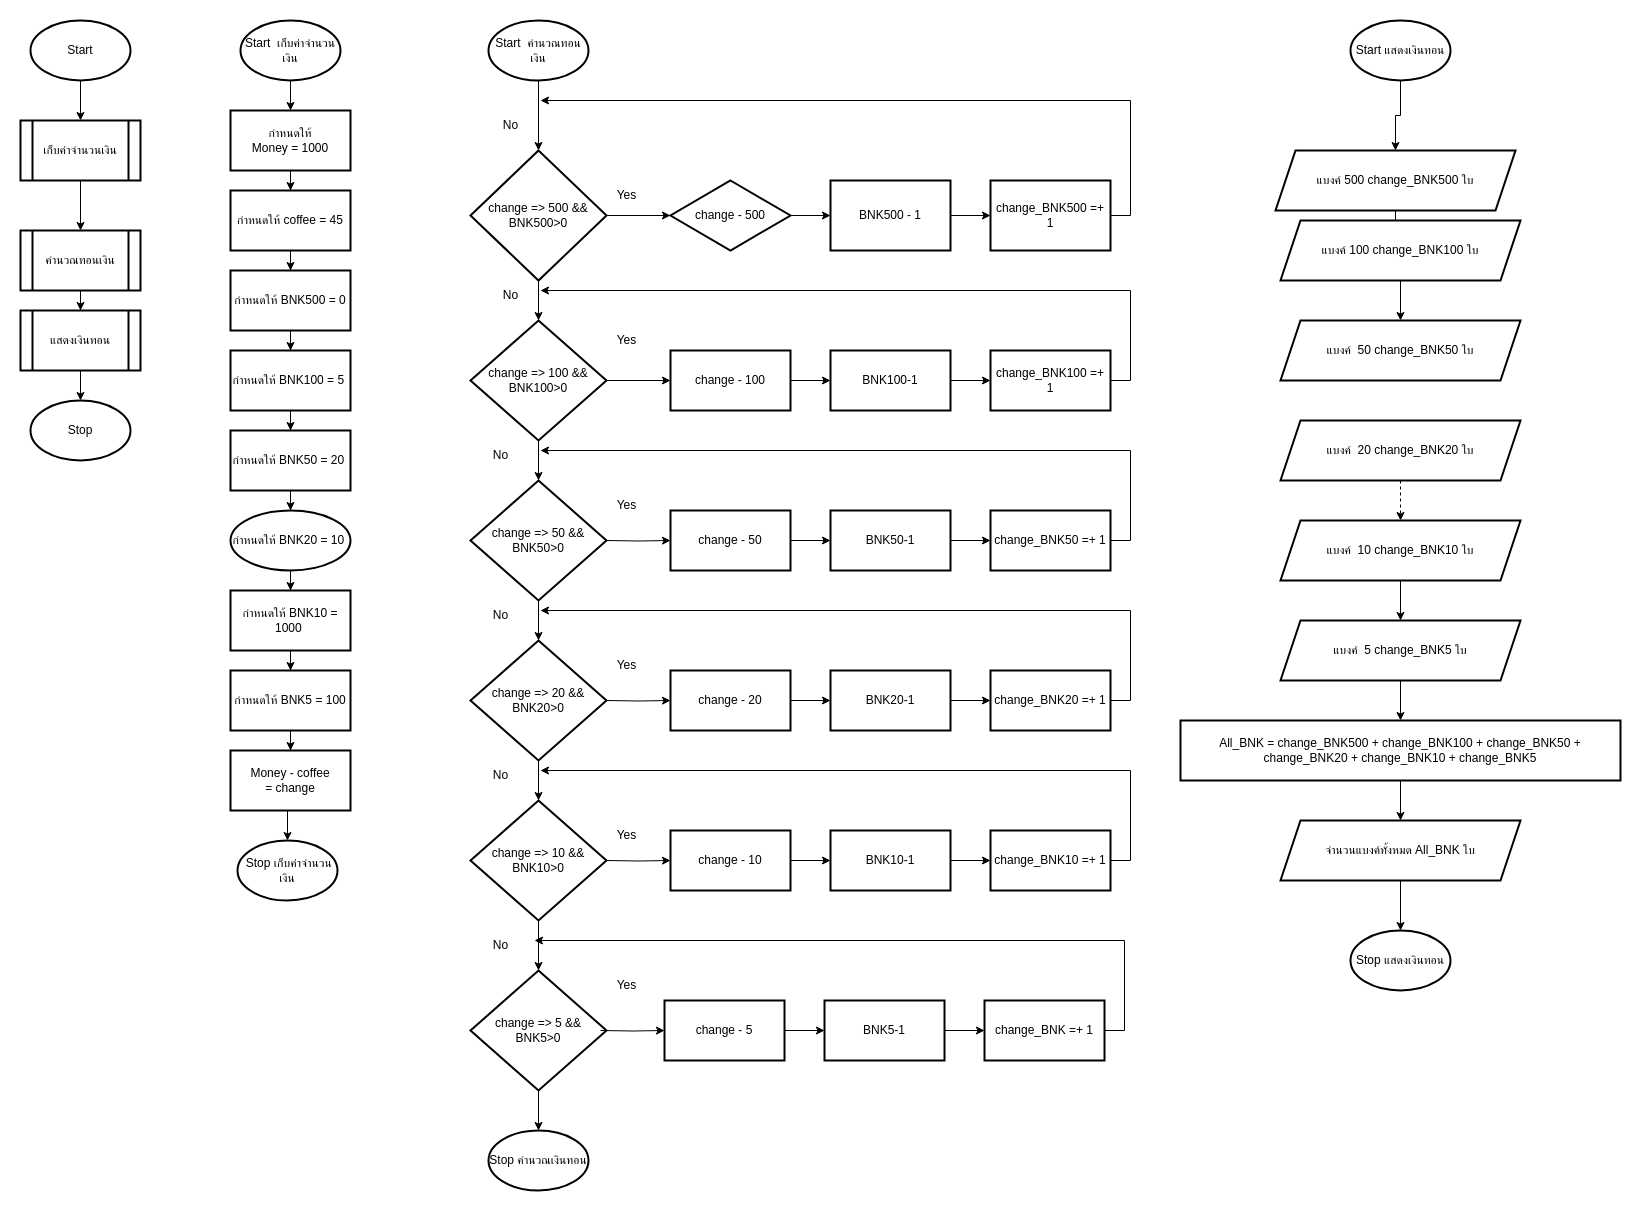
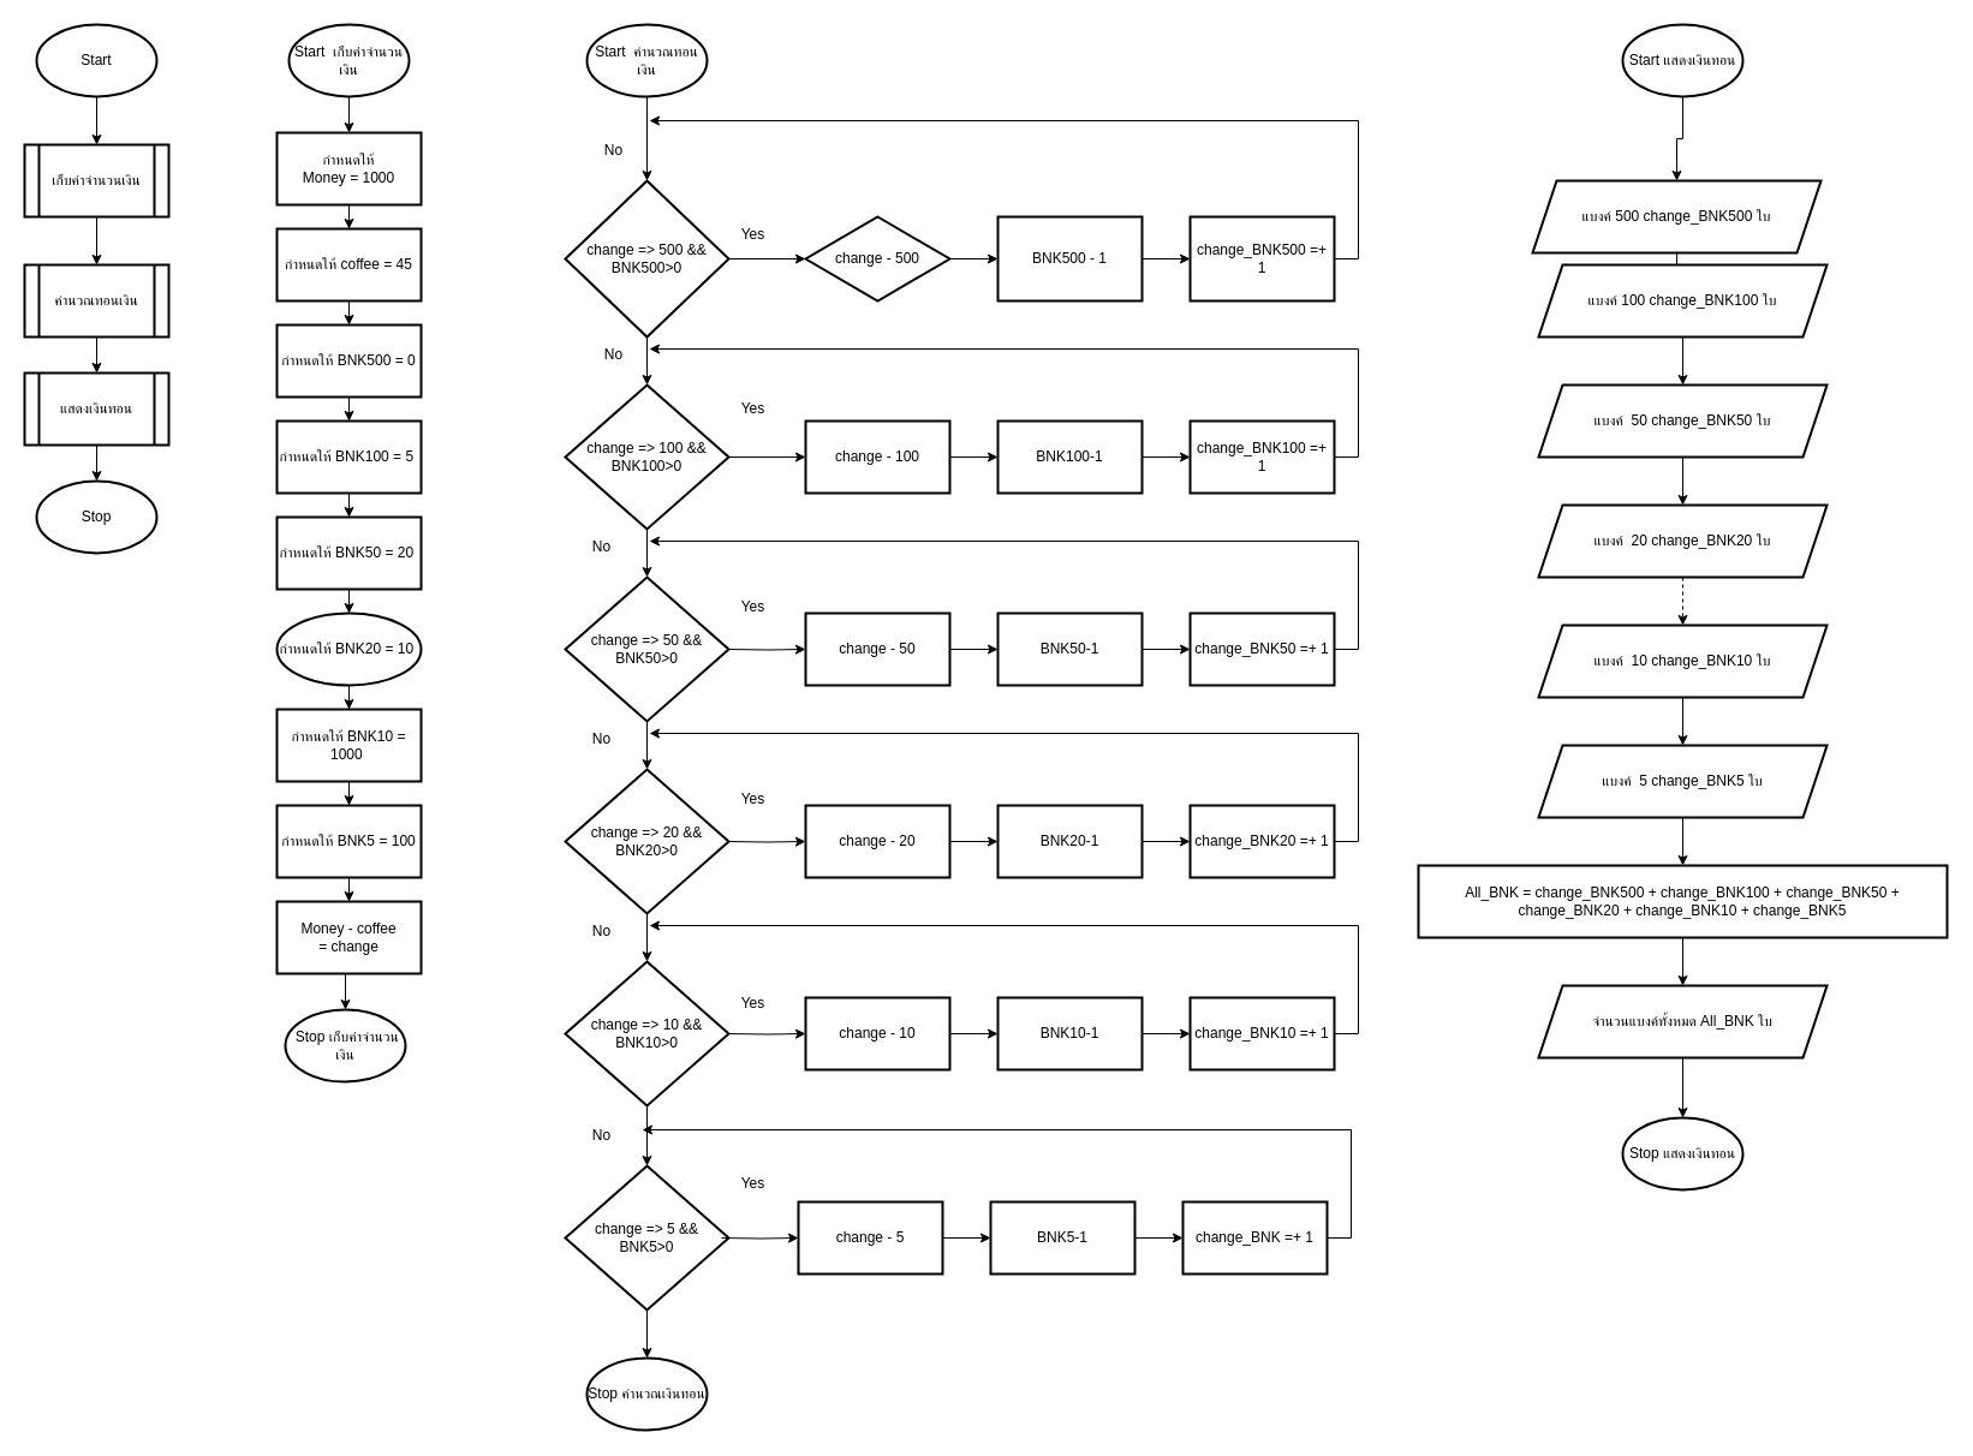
- <mxCell id="50" value="คำนวณทอนเงิน" style="shape=process;whiteSpace=wrap;html=1;backgroundOutline=1;strokeWidth=2;" vertex="1" parent="1"><mxGeometry x="20" y="230" width="120" height="60" as="geometry" /></mxCell>
+ <mxCell id="50" value="คำนวณทอนเงิน" style="shape=process;whiteSpace=wrap;html=1;backgroundOutline=1;strokeWidth=2;" vertex="1" parent="1"><mxGeometry x="20" y="220" width="120" height="60" as="geometry" /></mxCell>
+ <mxCell id="95" value="" style="edgeStyle=orthogonalEdgeStyle;rounded=0;orthogonalLoop=1;jettySize=auto;html=1;" edge="1" parent="1" source="96" target="98"><mxGeometry relative="1" as="geometry" /></mxCell>
